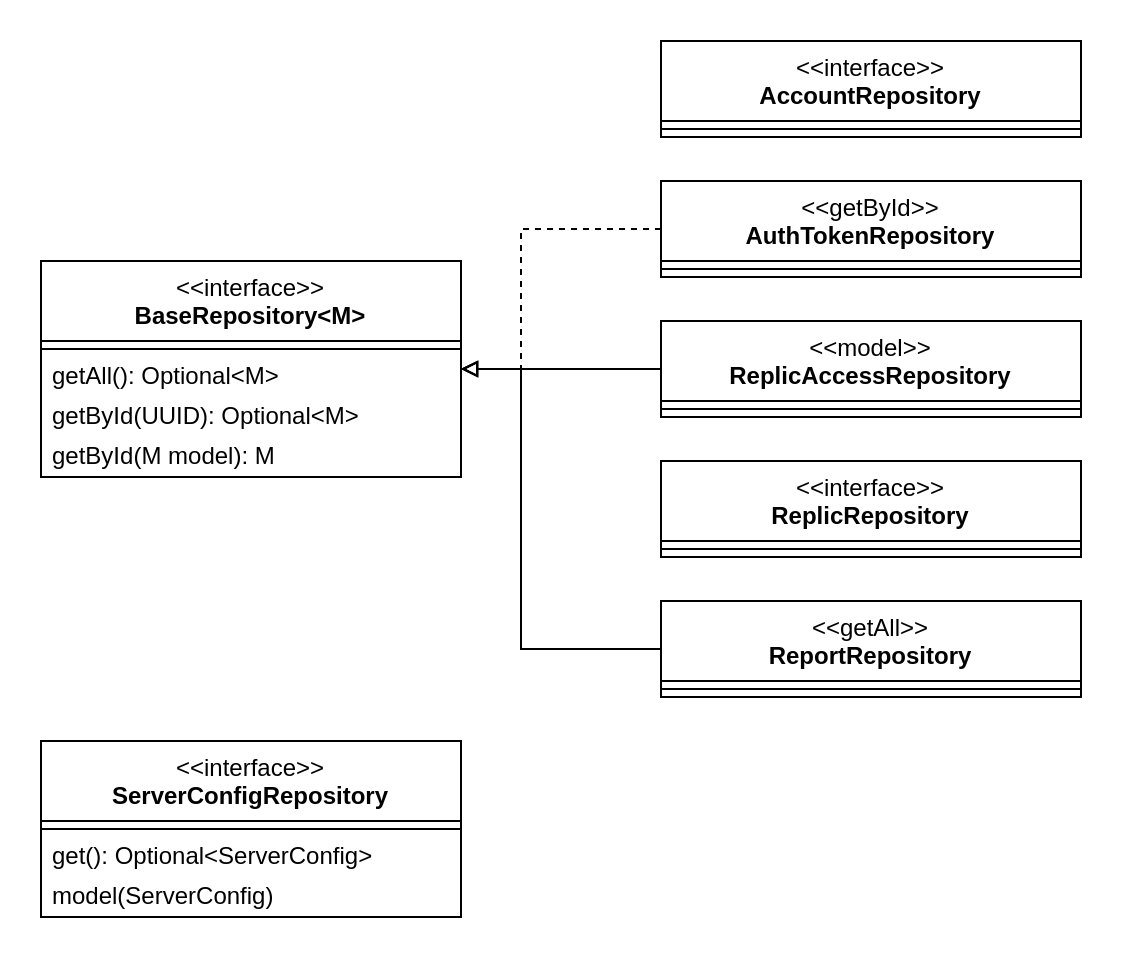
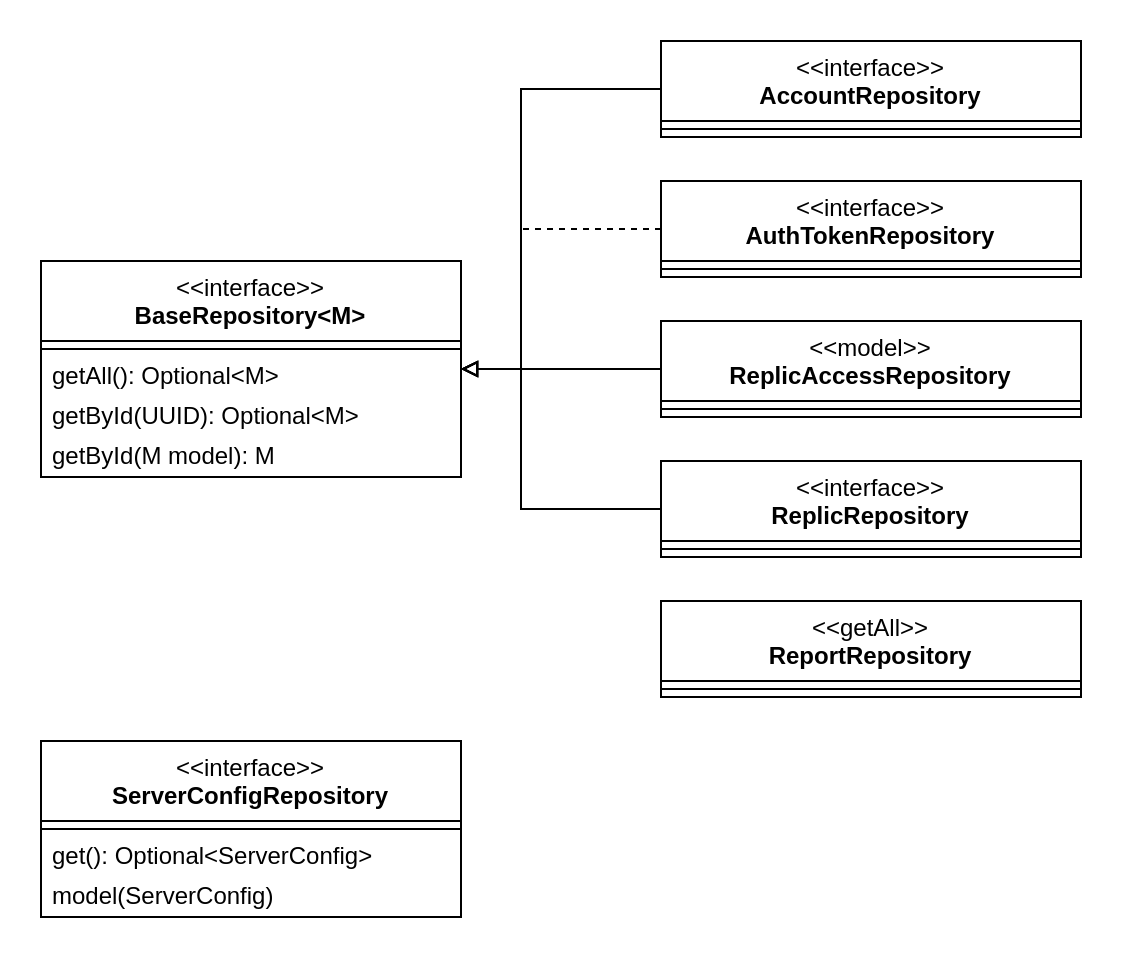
+ <mxCell id="7" style="edgeStyle=orthogonalEdgeStyle;rounded=0;orthogonalLoop=1;jettySize=auto;html=1;endArrow=block;endFill=0;" edge="1" parent="1" source="8" target="2"><mxGeometry relative="1" as="geometry"><Array as="points"><mxPoint x="260" y="44" /><mxPoint x="260" y="184" /></Array></mxGeometry></mxCell>
- <mxCell id="11" value="&amp;lt;&amp;lt;getById&amp;gt;&amp;gt;&lt;br&gt;&lt;b&gt;AuthTokenRepository&lt;/b&gt;&lt;div&gt;&lt;br&gt;&lt;/div&gt;" style="swimlane;fontStyle=0;align=center;verticalAlign=top;childLayout=stackLayout;horizontal=1;startSize=40;horizontalStack=0;resizeParent=1;resizeParentMax=0;resizeLast=0;collapsible=0;marginBottom=0;html=1;whiteSpace=wrap;" vertex="1" parent="1"><mxGeometry x="330" y="90" width="210" height="48" as="geometry" /></mxCell>
+ <mxCell id="11" value="&amp;lt;&amp;lt;interface&amp;gt;&amp;gt;&lt;br&gt;&lt;b&gt;AuthTokenRepository&lt;/b&gt;&lt;div&gt;&lt;br&gt;&lt;/div&gt;" style="swimlane;fontStyle=0;align=center;verticalAlign=top;childLayout=stackLayout;horizontal=1;startSize=40;horizontalStack=0;resizeParent=1;resizeParentMax=0;resizeLast=0;collapsible=0;marginBottom=0;html=1;whiteSpace=wrap;" vertex="1" parent="1"><mxGeometry x="330" y="90" width="210" height="48" as="geometry" /></mxCell>
+ <mxCell id="16" style="edgeStyle=orthogonalEdgeStyle;rounded=0;orthogonalLoop=1;jettySize=auto;html=1;endArrow=block;endFill=0;" edge="1" parent="1" source="17" target="2"><mxGeometry relative="1" as="geometry"><Array as="points"><mxPoint x="260" y="254" /><mxPoint x="260" y="184" /></Array></mxGeometry></mxCell>
- <mxCell id="19" style="edgeStyle=orthogonalEdgeStyle;rounded=0;orthogonalLoop=1;jettySize=auto;html=1;endArrow=block;endFill=0;" edge="1" parent="1" source="20" target="2"><mxGeometry relative="1" as="geometry"><Array as="points"><mxPoint x="260" y="324" /><mxPoint x="260" y="184" /></Array></mxGeometry></mxCell>
